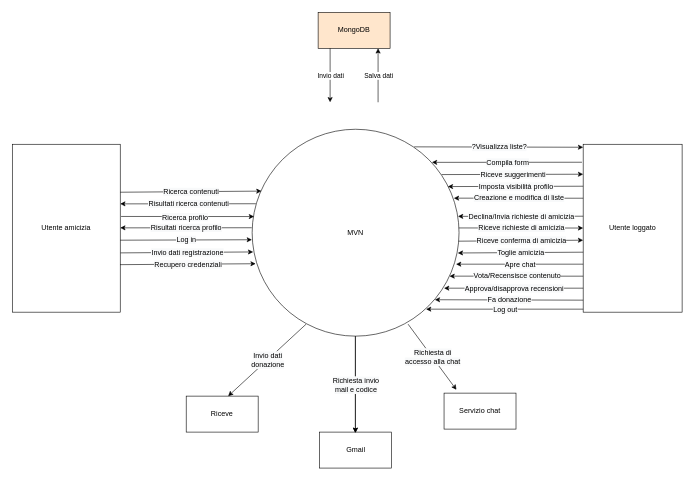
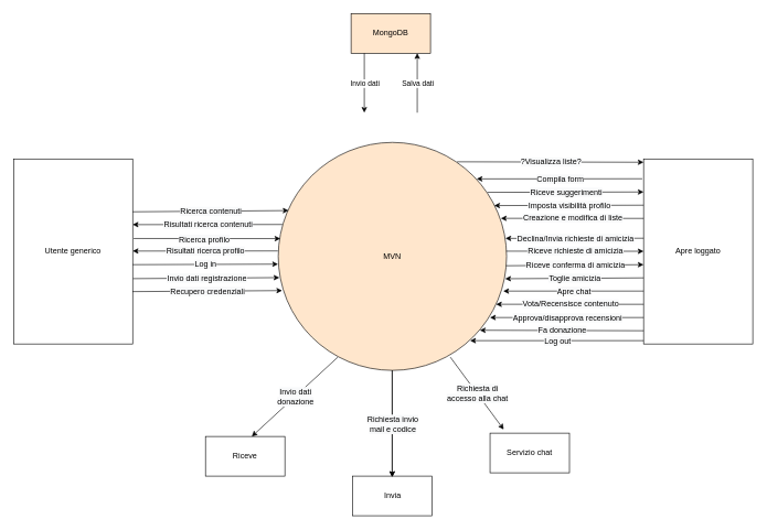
- <mxCell id="4" value="Utente amicizia" style="rounded=0;whiteSpace=wrap;html=1;" parent="1" vertex="1"><mxGeometry x="20" y="240" width="180" height="280" as="geometry" /></mxCell>
+ <mxCell id="4" value="Utente generico" style="rounded=0;whiteSpace=wrap;html=1;" parent="1" vertex="1"><mxGeometry x="20" y="240" width="180" height="280" as="geometry" /></mxCell>
- <mxCell id="3" value="Utente loggato" style="rounded=0;whiteSpace=wrap;html=1;" parent="1" vertex="1"><mxGeometry x="972" y="240" width="165" height="280" as="geometry" /></mxCell>
+ <mxCell id="3" value="Apre loggato" style="rounded=0;whiteSpace=wrap;html=1;" parent="1" vertex="1"><mxGeometry x="972" y="240" width="165" height="280" as="geometry" /></mxCell>
- <mxCell id="2" value="MVN" style="ellipse;whiteSpace=wrap;html=1;aspect=fixed;" parent="1" vertex="1"><mxGeometry x="420" y="215" width="345" height="345" as="geometry" /></mxCell>
+ <mxCell id="2" value="MVN" style="ellipse;whiteSpace=wrap;html=1;aspect=fixed;fillColor=#ffe6cc;" parent="1" vertex="1"><mxGeometry x="420" y="215" width="345" height="345" as="geometry" /></mxCell>
- <mxCell id="38" value="Gmail" style="rounded=0;whiteSpace=wrap;html=1;" parent="1" vertex="1"><mxGeometry x="532.5" y="720" width="120" height="60" as="geometry" /></mxCell>
+ <mxCell id="38" value="Invia" style="rounded=0;whiteSpace=wrap;html=1;" parent="1" vertex="1"><mxGeometry x="532.5" y="720" width="120" height="60" as="geometry" /></mxCell>
